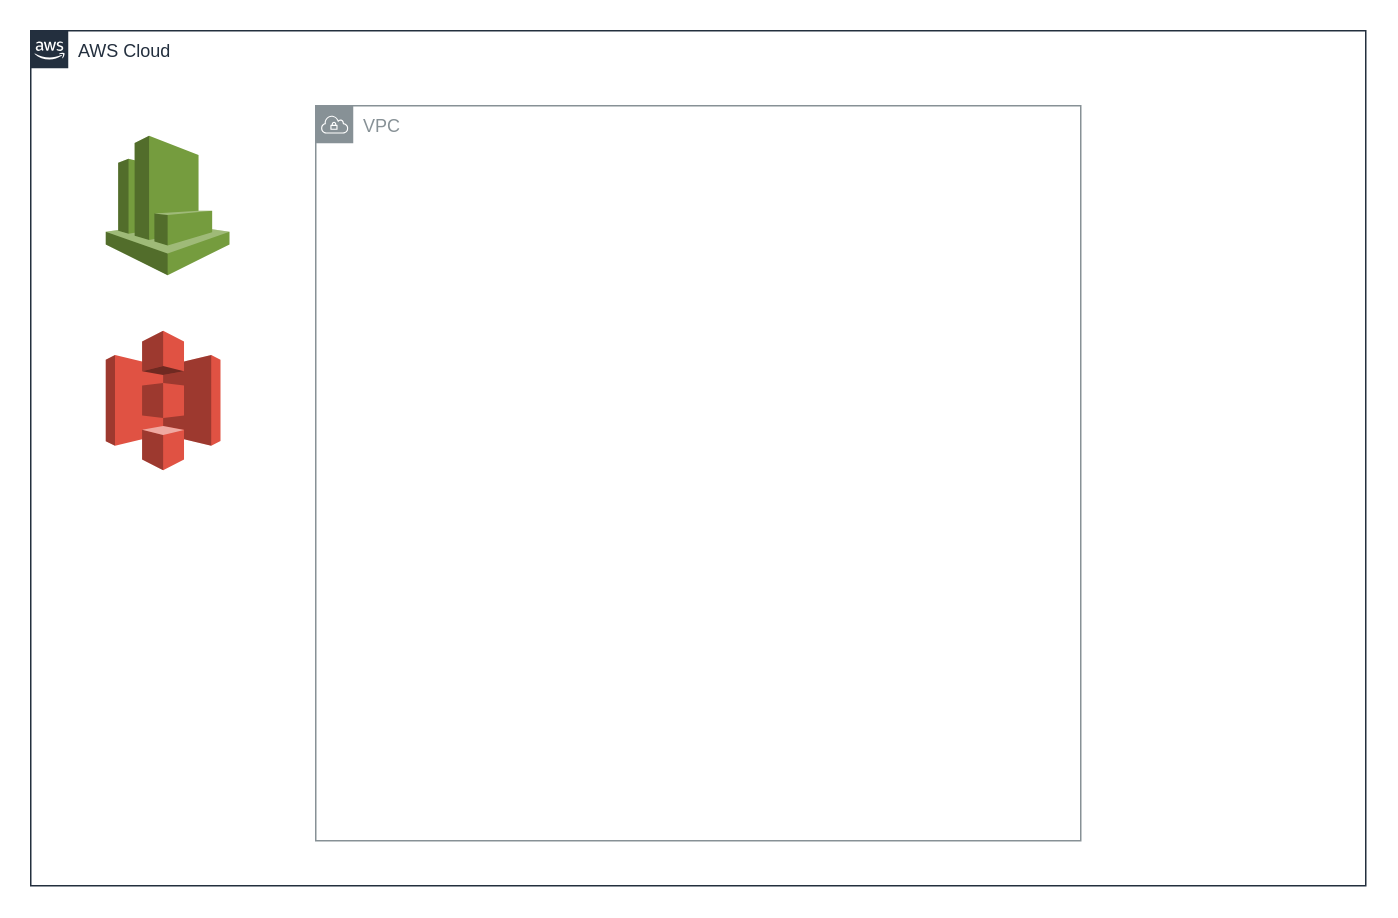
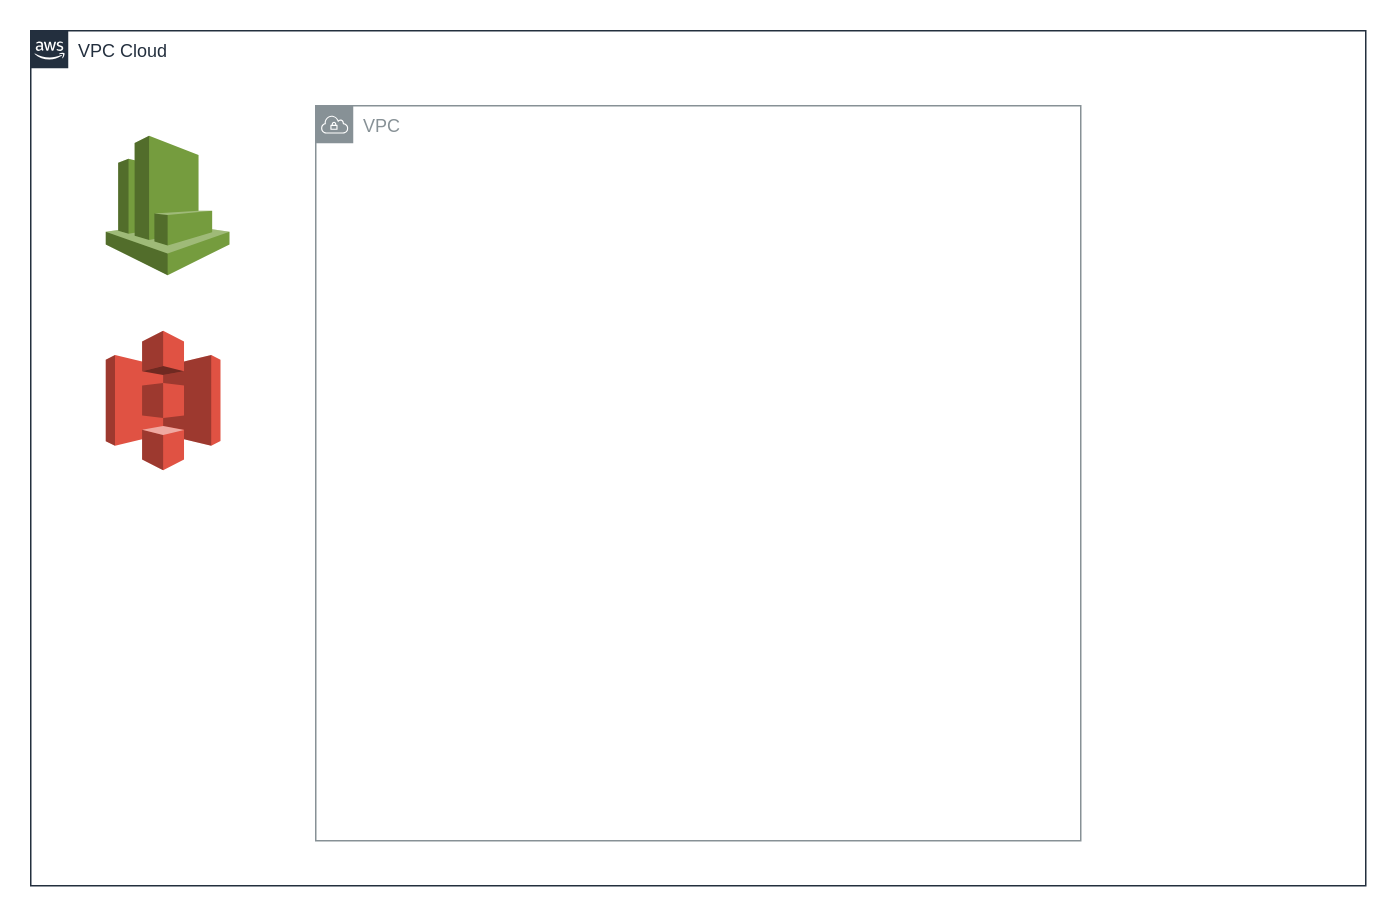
- <mxCell id="2" value="AWS Cloud" style="points=[[0,0],[0.25,0],[0.5,0],[0.75,0],[1,0],[1,0.25],[1,0.5],[1,0.75],[1,1],[0.75,1],[0.5,1],[0.25,1],[0,1],[0,0.75],[0,0.5],[0,0.25]];outlineConnect=0;gradientColor=none;html=1;whiteSpace=wrap;fontSize=12;fontStyle=0;shape=mxgraph.aws4.group;grIcon=mxgraph.aws4.group_aws_cloud_alt;strokeColor=#232F3E;fillColor=none;verticalAlign=top;align=left;spacingLeft=30;fontColor=#232F3E;dashed=0;labelBackgroundColor=#ffffff;" vertex="1" parent="1"><mxGeometry x="20" y="20" width="890" height="570" as="geometry" /></mxCell>
+ <mxCell id="2" value="VPC Cloud" style="points=[[0,0],[0.25,0],[0.5,0],[0.75,0],[1,0],[1,0.25],[1,0.5],[1,0.75],[1,1],[0.75,1],[0.5,1],[0.25,1],[0,1],[0,0.75],[0,0.5],[0,0.25]];outlineConnect=0;gradientColor=none;html=1;whiteSpace=wrap;fontSize=12;fontStyle=0;shape=mxgraph.aws4.group;grIcon=mxgraph.aws4.group_aws_cloud_alt;strokeColor=#232F3E;fillColor=none;verticalAlign=top;align=left;spacingLeft=30;fontColor=#232F3E;dashed=0;labelBackgroundColor=#ffffff;" vertex="1" parent="1"><mxGeometry x="20" y="20" width="890" height="570" as="geometry" /></mxCell>
